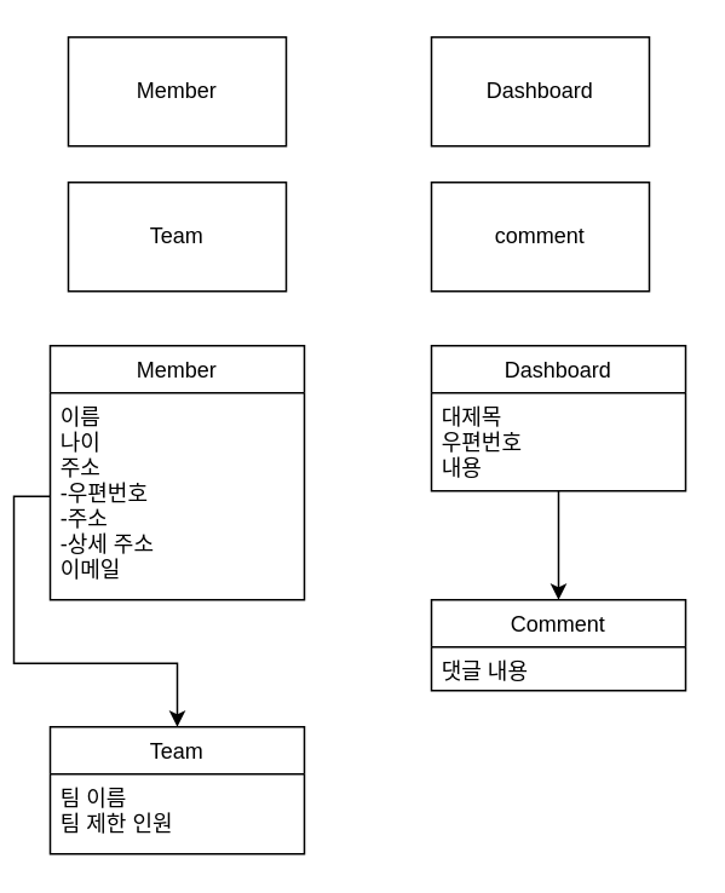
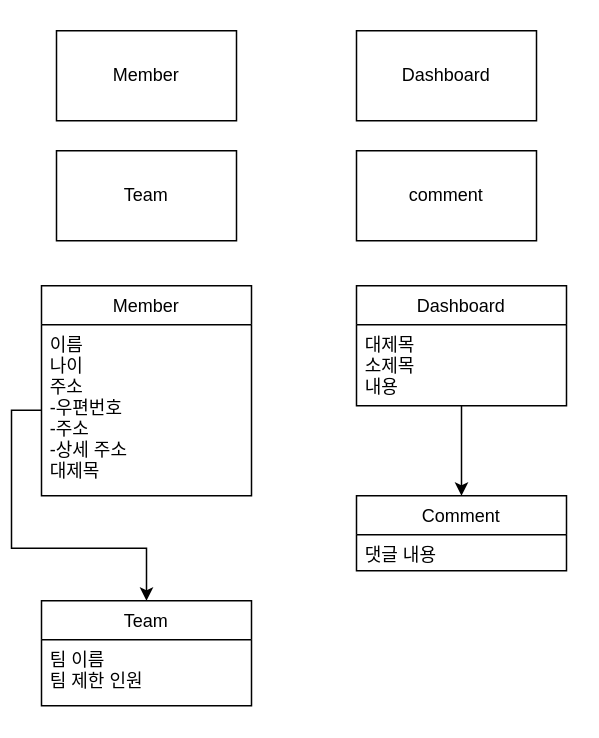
- <mxCell id="7" value="이름&#10;나이&#10;주소&#10;-우편번호&#10;-주소&#10;-상세 주소&#10;이메일&#10;" style="text;strokeColor=none;fillColor=none;align=left;verticalAlign=top;spacingLeft=4;spacingRight=4;overflow=hidden;rotatable=0;points=[[0,0.5],[1,0.5]];portConstraint=eastwest;" vertex="1" parent="6"><mxGeometry y="26" width="140" height="114" as="geometry" /></mxCell>
+ <mxCell id="7" value="이름&#10;나이&#10;주소&#10;-우편번호&#10;-주소&#10;-상세 주소&#10;대제목&#10;" style="text;strokeColor=none;fillColor=none;align=left;verticalAlign=top;spacingLeft=4;spacingRight=4;overflow=hidden;rotatable=0;points=[[0,0.5],[1,0.5]];portConstraint=eastwest;" vertex="1" parent="6"><mxGeometry y="26" width="140" height="114" as="geometry" /></mxCell>
- <mxCell id="13" value="대제목&#10;우편번호&#10;내용" style="text;strokeColor=none;fillColor=none;align=left;verticalAlign=top;spacingLeft=4;spacingRight=4;overflow=hidden;rotatable=0;points=[[0,0.5],[1,0.5]];portConstraint=eastwest;" vertex="1" parent="12"><mxGeometry y="26" width="140" height="54" as="geometry" /></mxCell>
+ <mxCell id="13" value="대제목&#10;소제목&#10;내용" style="text;strokeColor=none;fillColor=none;align=left;verticalAlign=top;spacingLeft=4;spacingRight=4;overflow=hidden;rotatable=0;points=[[0,0.5],[1,0.5]];portConstraint=eastwest;" vertex="1" parent="12"><mxGeometry y="26" width="140" height="54" as="geometry" /></mxCell>
